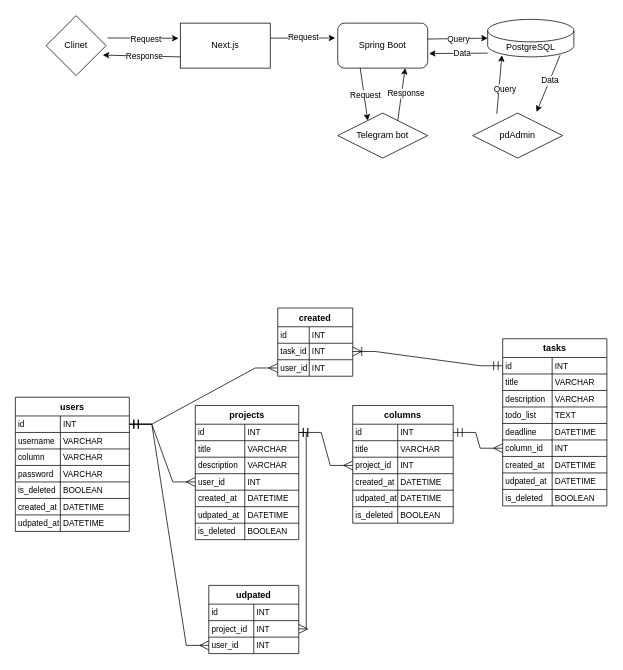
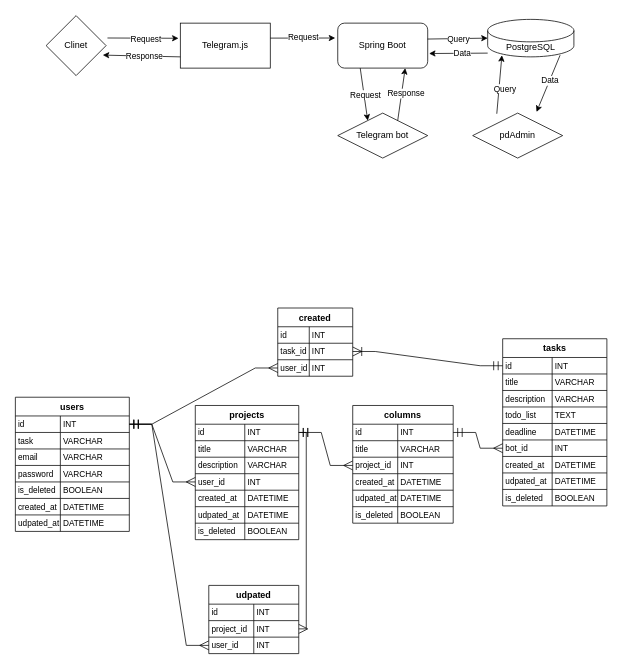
- <mxCell id="3" value="Next.js" style="rounded=0;whiteSpace=wrap;html=1;" parent="1" vertex="1"><mxGeometry x="240" y="30" width="120" height="60" as="geometry" /></mxCell>
+ <mxCell id="3" value="Telegram.js" style="rounded=0;whiteSpace=wrap;html=1;" parent="1" vertex="1"><mxGeometry x="240" y="30" width="120" height="60" as="geometry" /></mxCell>
- <mxCell id="26" value="username" style="shape=partialRectangle;connectable=0;fillColor=none;top=0;left=0;bottom=0;right=0;align=left;spacingLeft=2;overflow=hidden;fontSize=11;" vertex="1" parent="25"><mxGeometry width="60" height="22" as="geometry"><mxRectangle width="60" height="22" as="alternateBounds" /></mxGeometry></mxCell>
+ <mxCell id="26" value="task" style="shape=partialRectangle;connectable=0;fillColor=none;top=0;left=0;bottom=0;right=0;align=left;spacingLeft=2;overflow=hidden;fontSize=11;" vertex="1" parent="25"><mxGeometry width="60" height="22" as="geometry"><mxRectangle width="60" height="22" as="alternateBounds" /></mxGeometry></mxCell>
- <mxCell id="101" value="column_id" style="shape=partialRectangle;connectable=0;fillColor=none;top=0;left=0;bottom=0;right=0;align=left;spacingLeft=2;overflow=hidden;fontSize=11;" vertex="1" parent="100"><mxGeometry width="66" height="22" as="geometry"><mxRectangle width="66" height="22" as="alternateBounds" /></mxGeometry></mxCell>
+ <mxCell id="101" value="bot_id" style="shape=partialRectangle;connectable=0;fillColor=none;top=0;left=0;bottom=0;right=0;align=left;spacingLeft=2;overflow=hidden;fontSize=11;" vertex="1" parent="100"><mxGeometry width="66" height="22" as="geometry"><mxRectangle width="66" height="22" as="alternateBounds" /></mxGeometry></mxCell>
- <mxCell id="29" value="column" style="shape=partialRectangle;connectable=0;fillColor=none;top=0;left=0;bottom=0;right=0;align=left;spacingLeft=2;overflow=hidden;fontSize=11;" vertex="1" parent="28"><mxGeometry width="60" height="22" as="geometry"><mxRectangle width="60" height="22" as="alternateBounds" /></mxGeometry></mxCell>
+ <mxCell id="29" value="email" style="shape=partialRectangle;connectable=0;fillColor=none;top=0;left=0;bottom=0;right=0;align=left;spacingLeft=2;overflow=hidden;fontSize=11;" vertex="1" parent="28"><mxGeometry width="60" height="22" as="geometry"><mxRectangle width="60" height="22" as="alternateBounds" /></mxGeometry></mxCell>
